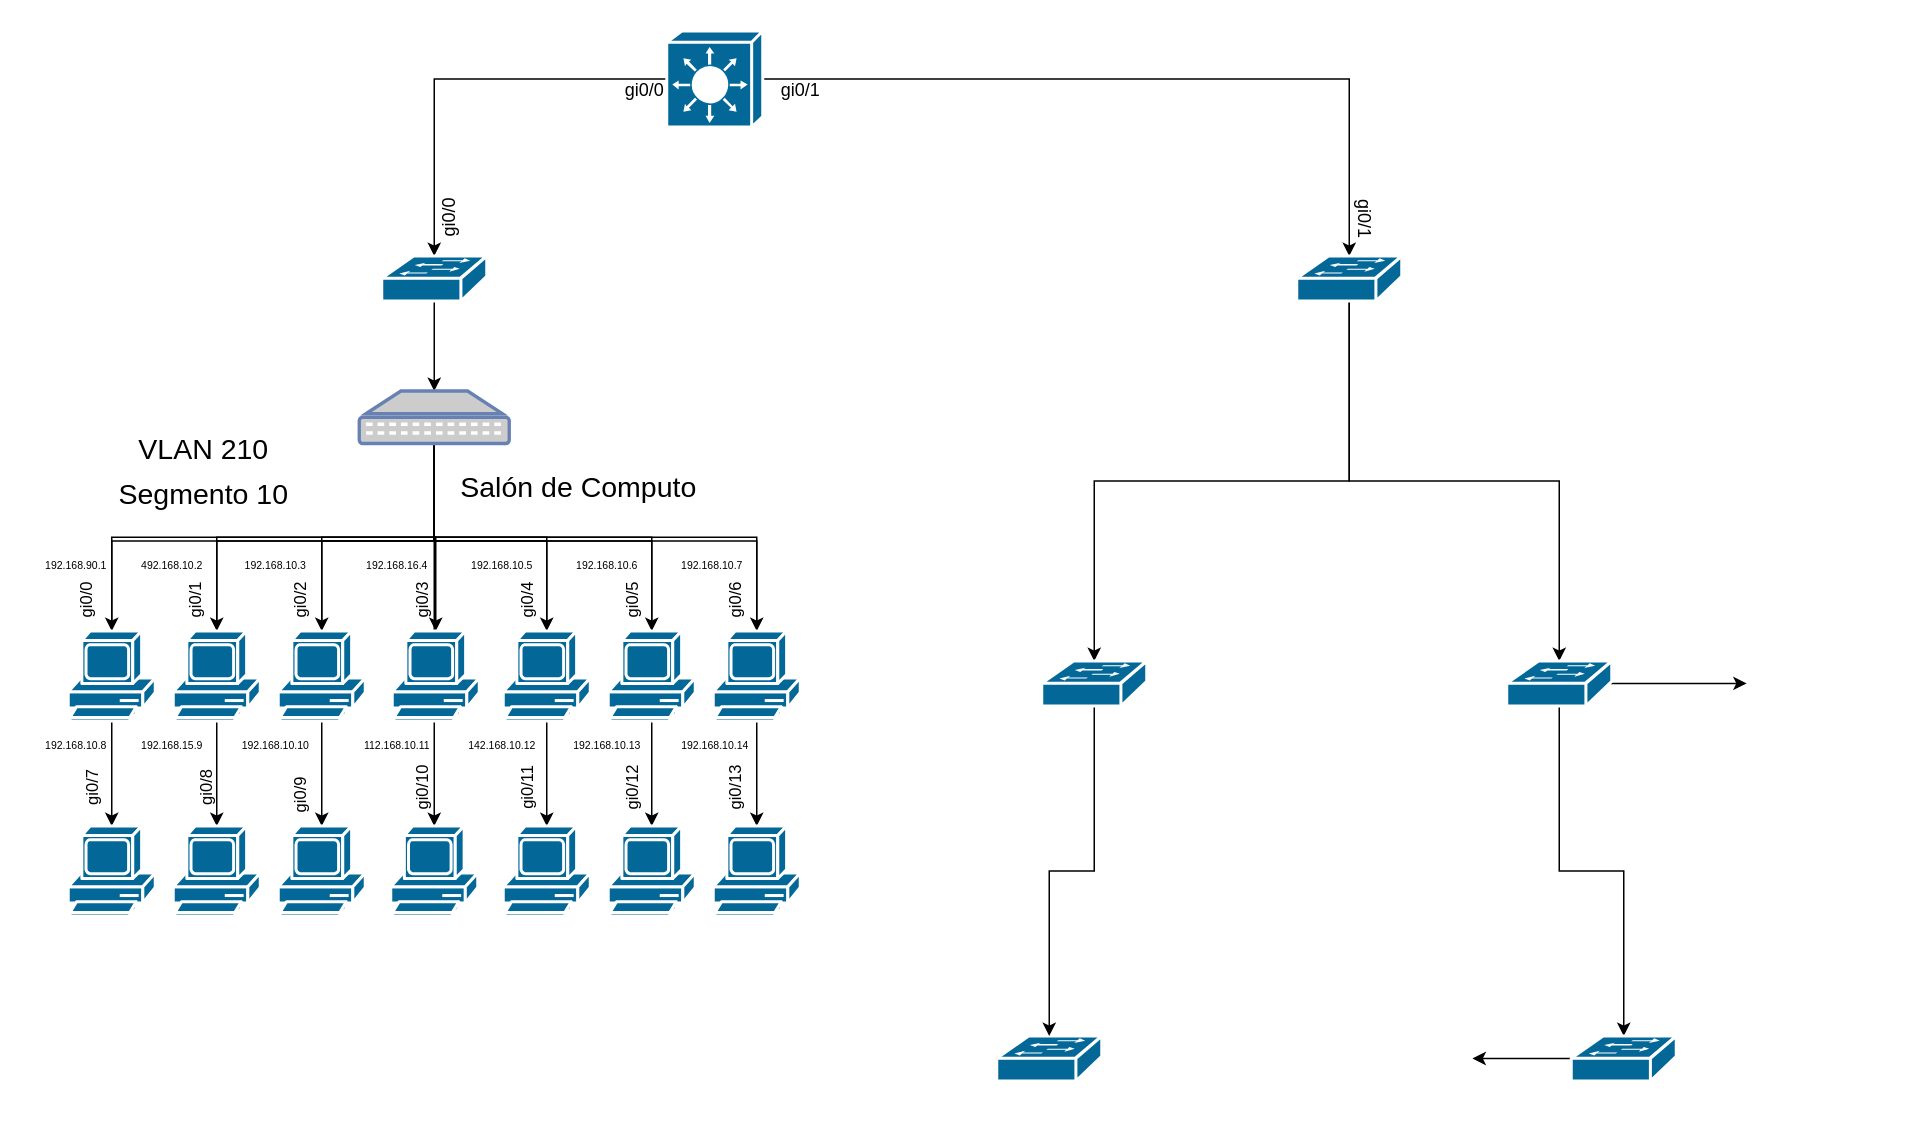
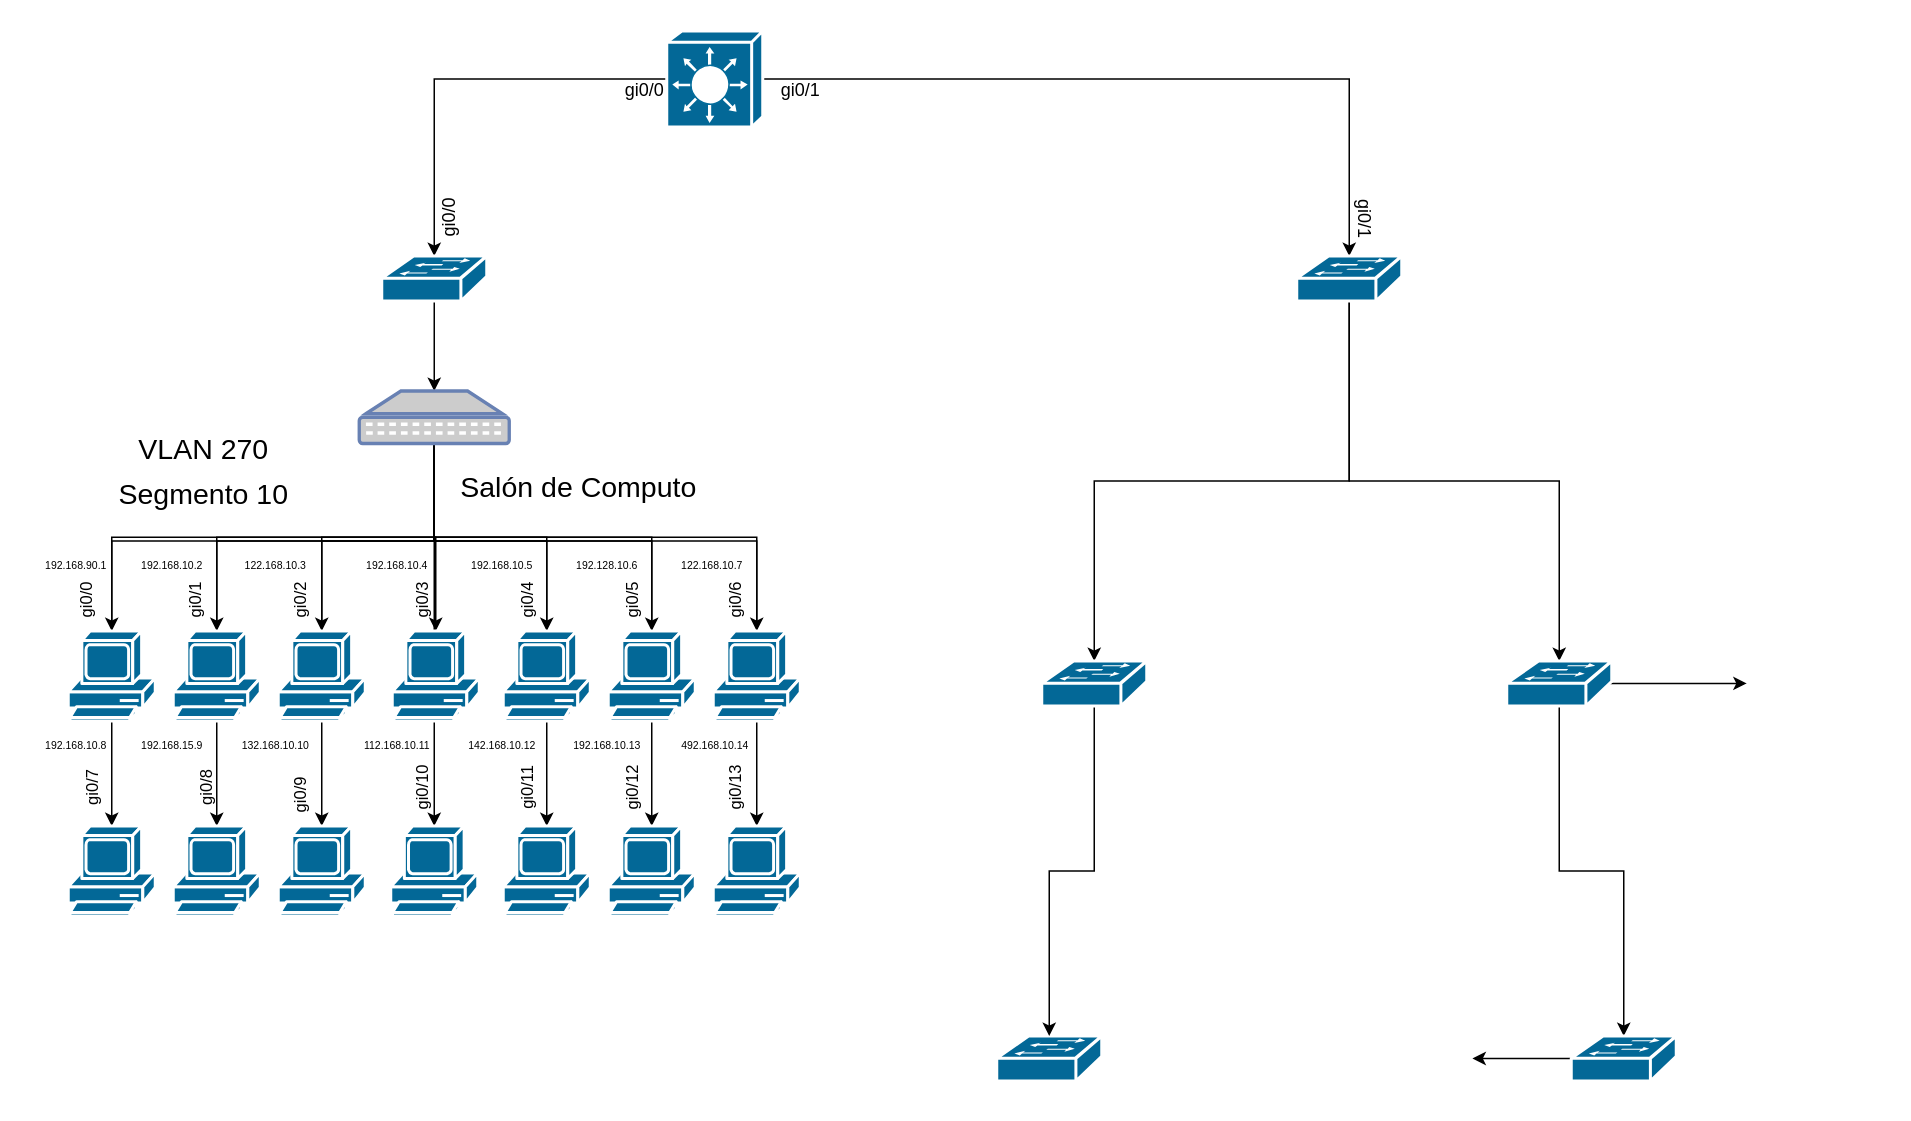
- <mxCell id="44" value="VLAN 210" style="text;html=1;align=center;verticalAlign=middle;resizable=0;points=[];autosize=1;strokeColor=none;fillColor=none;fontSize=19;" parent="1" vertex="1"><mxGeometry x="80" y="280" width="110" height="40" as="geometry" /></mxCell>
+ <mxCell id="44" value="VLAN 270" style="text;html=1;align=center;verticalAlign=middle;resizable=0;points=[];autosize=1;strokeColor=none;fillColor=none;fontSize=19;" parent="1" vertex="1"><mxGeometry x="80" y="280" width="110" height="40" as="geometry" /></mxCell>
- <mxCell id="61" value="&lt;font style=&quot;font-size: 7px;&quot;&gt;492.168.10.2&lt;/font&gt;" style="text;html=1;align=center;verticalAlign=middle;resizable=0;points=[];autosize=1;strokeColor=none;fillColor=none;fontSize=11;" parent="1" vertex="1"><mxGeometry x="84" y="360" width="60" height="30" as="geometry" /></mxCell>
+ <mxCell id="61" value="&lt;font style=&quot;font-size: 7px;&quot;&gt;192.168.10.2&lt;/font&gt;" style="text;html=1;align=center;verticalAlign=middle;resizable=0;points=[];autosize=1;strokeColor=none;fillColor=none;fontSize=11;" parent="1" vertex="1"><mxGeometry x="84" y="360" width="60" height="30" as="geometry" /></mxCell>
- <mxCell id="62" value="&lt;font style=&quot;font-size: 7px;&quot;&gt;192.168.10.3&lt;/font&gt;" style="text;html=1;align=center;verticalAlign=middle;resizable=0;points=[];autosize=1;strokeColor=none;fillColor=none;fontSize=11;" parent="1" vertex="1"><mxGeometry x="153" y="360" width="60" height="30" as="geometry" /></mxCell>
+ <mxCell id="62" value="&lt;font style=&quot;font-size: 7px;&quot;&gt;122.168.10.3&lt;/font&gt;" style="text;html=1;align=center;verticalAlign=middle;resizable=0;points=[];autosize=1;strokeColor=none;fillColor=none;fontSize=11;" parent="1" vertex="1"><mxGeometry x="153" y="360" width="60" height="30" as="geometry" /></mxCell>
- <mxCell id="63" value="&lt;font style=&quot;font-size: 7px;&quot;&gt;192.168.16.4&lt;/font&gt;" style="text;html=1;align=center;verticalAlign=middle;resizable=0;points=[];autosize=1;strokeColor=none;fillColor=none;fontSize=11;" parent="1" vertex="1"><mxGeometry x="234" y="360" width="60" height="30" as="geometry" /></mxCell>
+ <mxCell id="63" value="&lt;font style=&quot;font-size: 7px;&quot;&gt;192.168.10.4&lt;/font&gt;" style="text;html=1;align=center;verticalAlign=middle;resizable=0;points=[];autosize=1;strokeColor=none;fillColor=none;fontSize=11;" parent="1" vertex="1"><mxGeometry x="234" y="360" width="60" height="30" as="geometry" /></mxCell>
- <mxCell id="65" value="&lt;font style=&quot;font-size: 7px;&quot;&gt;192.168.10.6&lt;/font&gt;" style="text;html=1;align=center;verticalAlign=middle;resizable=0;points=[];autosize=1;strokeColor=none;fillColor=none;fontSize=11;" parent="1" vertex="1"><mxGeometry x="374" y="360" width="60" height="30" as="geometry" /></mxCell>
+ <mxCell id="65" value="&lt;font style=&quot;font-size: 7px;&quot;&gt;192.128.10.6&lt;/font&gt;" style="text;html=1;align=center;verticalAlign=middle;resizable=0;points=[];autosize=1;strokeColor=none;fillColor=none;fontSize=11;" parent="1" vertex="1"><mxGeometry x="374" y="360" width="60" height="30" as="geometry" /></mxCell>
- <mxCell id="66" value="&lt;font style=&quot;font-size: 7px;&quot;&gt;192.168.10.7&lt;/font&gt;" style="text;html=1;align=center;verticalAlign=middle;resizable=0;points=[];autosize=1;strokeColor=none;fillColor=none;fontSize=11;" parent="1" vertex="1"><mxGeometry x="444" y="360" width="60" height="30" as="geometry" /></mxCell>
+ <mxCell id="66" value="&lt;font style=&quot;font-size: 7px;&quot;&gt;122.168.10.7&lt;/font&gt;" style="text;html=1;align=center;verticalAlign=middle;resizable=0;points=[];autosize=1;strokeColor=none;fillColor=none;fontSize=11;" parent="1" vertex="1"><mxGeometry x="444" y="360" width="60" height="30" as="geometry" /></mxCell>
- <mxCell id="69" value="&lt;font style=&quot;font-size: 7px;&quot;&gt;192.168.10.10&lt;/font&gt;" style="text;html=1;align=center;verticalAlign=middle;resizable=0;points=[];autosize=1;strokeColor=none;fillColor=none;fontSize=11;" parent="1" vertex="1"><mxGeometry x="148" y="480" width="70" height="30" as="geometry" /></mxCell>
+ <mxCell id="69" value="&lt;font style=&quot;font-size: 7px;&quot;&gt;132.168.10.10&lt;/font&gt;" style="text;html=1;align=center;verticalAlign=middle;resizable=0;points=[];autosize=1;strokeColor=none;fillColor=none;fontSize=11;" parent="1" vertex="1"><mxGeometry x="148" y="480" width="70" height="30" as="geometry" /></mxCell>
- <mxCell id="73" value="&lt;font style=&quot;font-size: 7px;&quot;&gt;192.168.10.14&lt;/font&gt;" style="text;html=1;align=center;verticalAlign=middle;resizable=0;points=[];autosize=1;strokeColor=none;fillColor=none;fontSize=11;" parent="1" vertex="1"><mxGeometry x="441" y="480" width="70" height="30" as="geometry" /></mxCell>
+ <mxCell id="73" value="&lt;font style=&quot;font-size: 7px;&quot;&gt;492.168.10.14&lt;/font&gt;" style="text;html=1;align=center;verticalAlign=middle;resizable=0;points=[];autosize=1;strokeColor=none;fillColor=none;fontSize=11;" parent="1" vertex="1"><mxGeometry x="441" y="480" width="70" height="30" as="geometry" /></mxCell>
